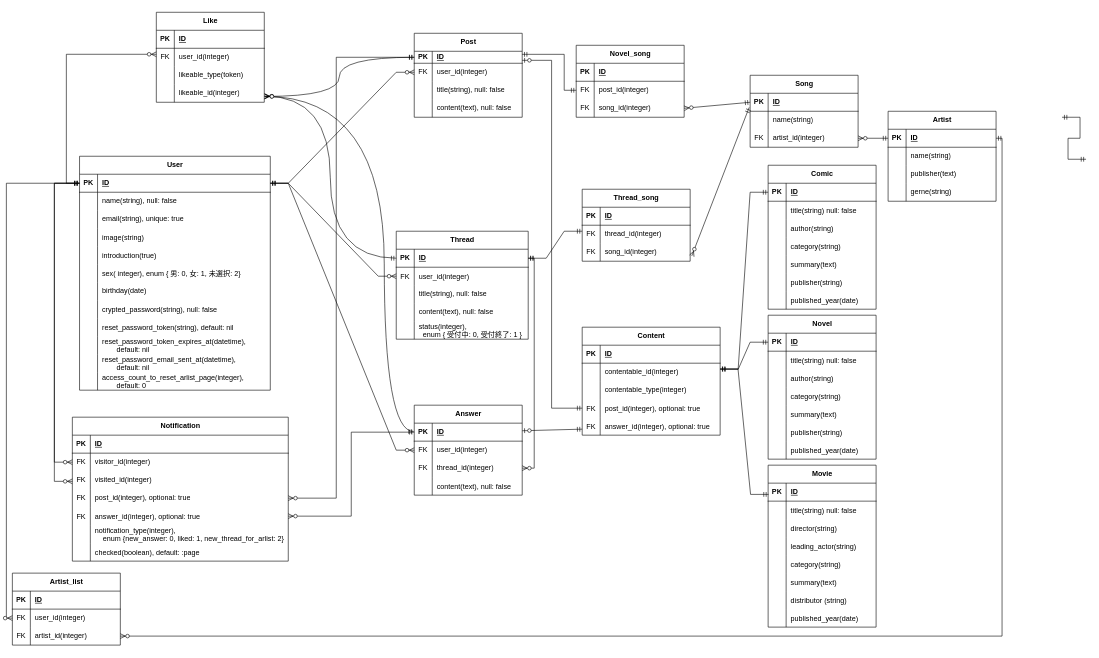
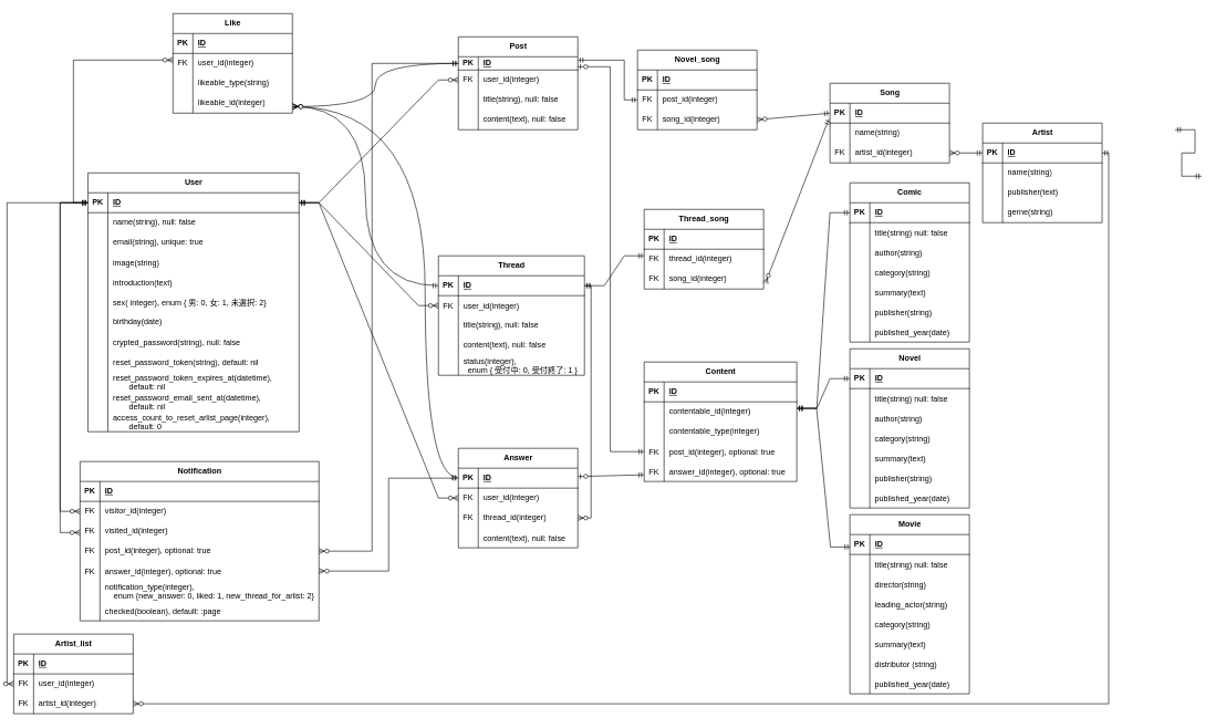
- <mxCell id="99" value="likeable_type(token)" style="shape=partialRectangle;connectable=0;fillColor=none;top=0;left=0;bottom=0;right=0;align=left;spacingLeft=6;overflow=hidden;whiteSpace=wrap;html=1;" vertex="1" parent="97"><mxGeometry x="30" width="150" height="30" as="geometry"><mxRectangle width="150" height="30" as="alternateBounds" /></mxGeometry></mxCell>
+ <mxCell id="99" value="likeable_type(string)" style="shape=partialRectangle;connectable=0;fillColor=none;top=0;left=0;bottom=0;right=0;align=left;spacingLeft=6;overflow=hidden;whiteSpace=wrap;html=1;" vertex="1" parent="97"><mxGeometry x="30" width="150" height="30" as="geometry"><mxRectangle width="150" height="30" as="alternateBounds" /></mxGeometry></mxCell>
- <mxCell id="17" value="introduction(true)" style="shape=partialRectangle;connectable=0;fillColor=none;top=0;left=0;bottom=0;right=0;align=left;spacingLeft=6;overflow=hidden;" vertex="1" parent="15"><mxGeometry x="30" width="288" height="30" as="geometry"><mxRectangle width="288" height="30" as="alternateBounds" /></mxGeometry></mxCell>
+ <mxCell id="17" value="introduction(text)" style="shape=partialRectangle;connectable=0;fillColor=none;top=0;left=0;bottom=0;right=0;align=left;spacingLeft=6;overflow=hidden;" vertex="1" parent="15"><mxGeometry x="30" width="288" height="30" as="geometry"><mxRectangle width="288" height="30" as="alternateBounds" /></mxGeometry></mxCell>
